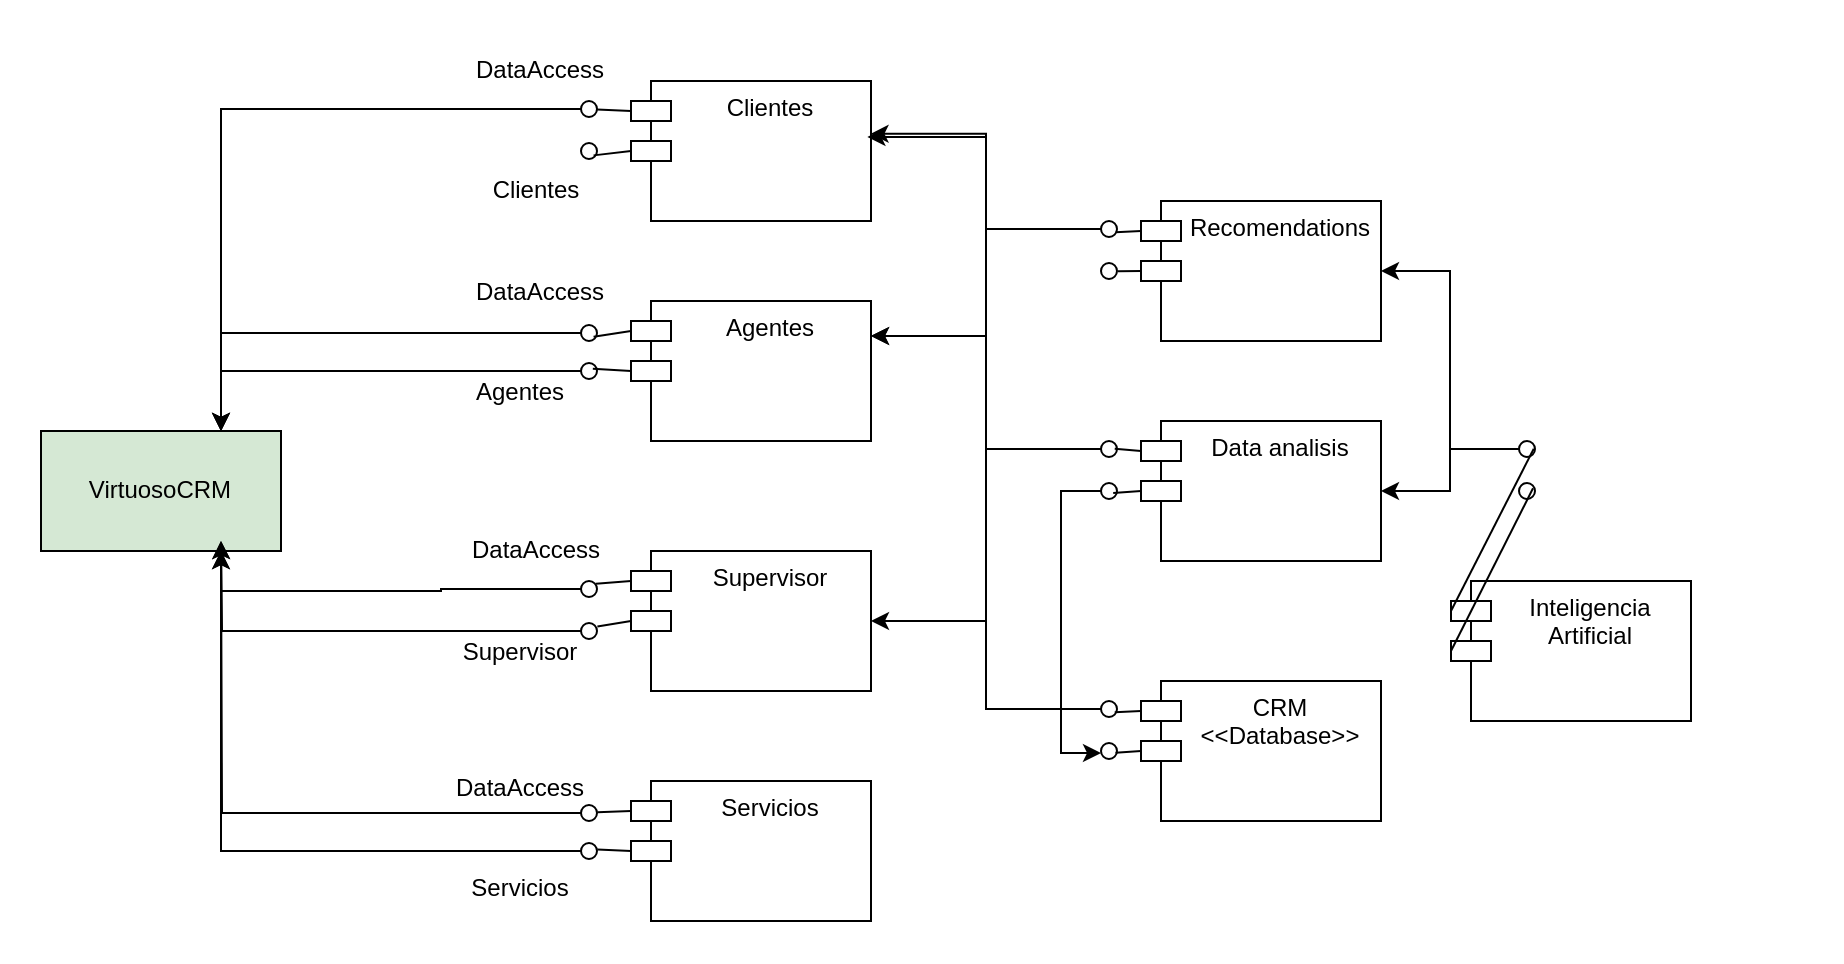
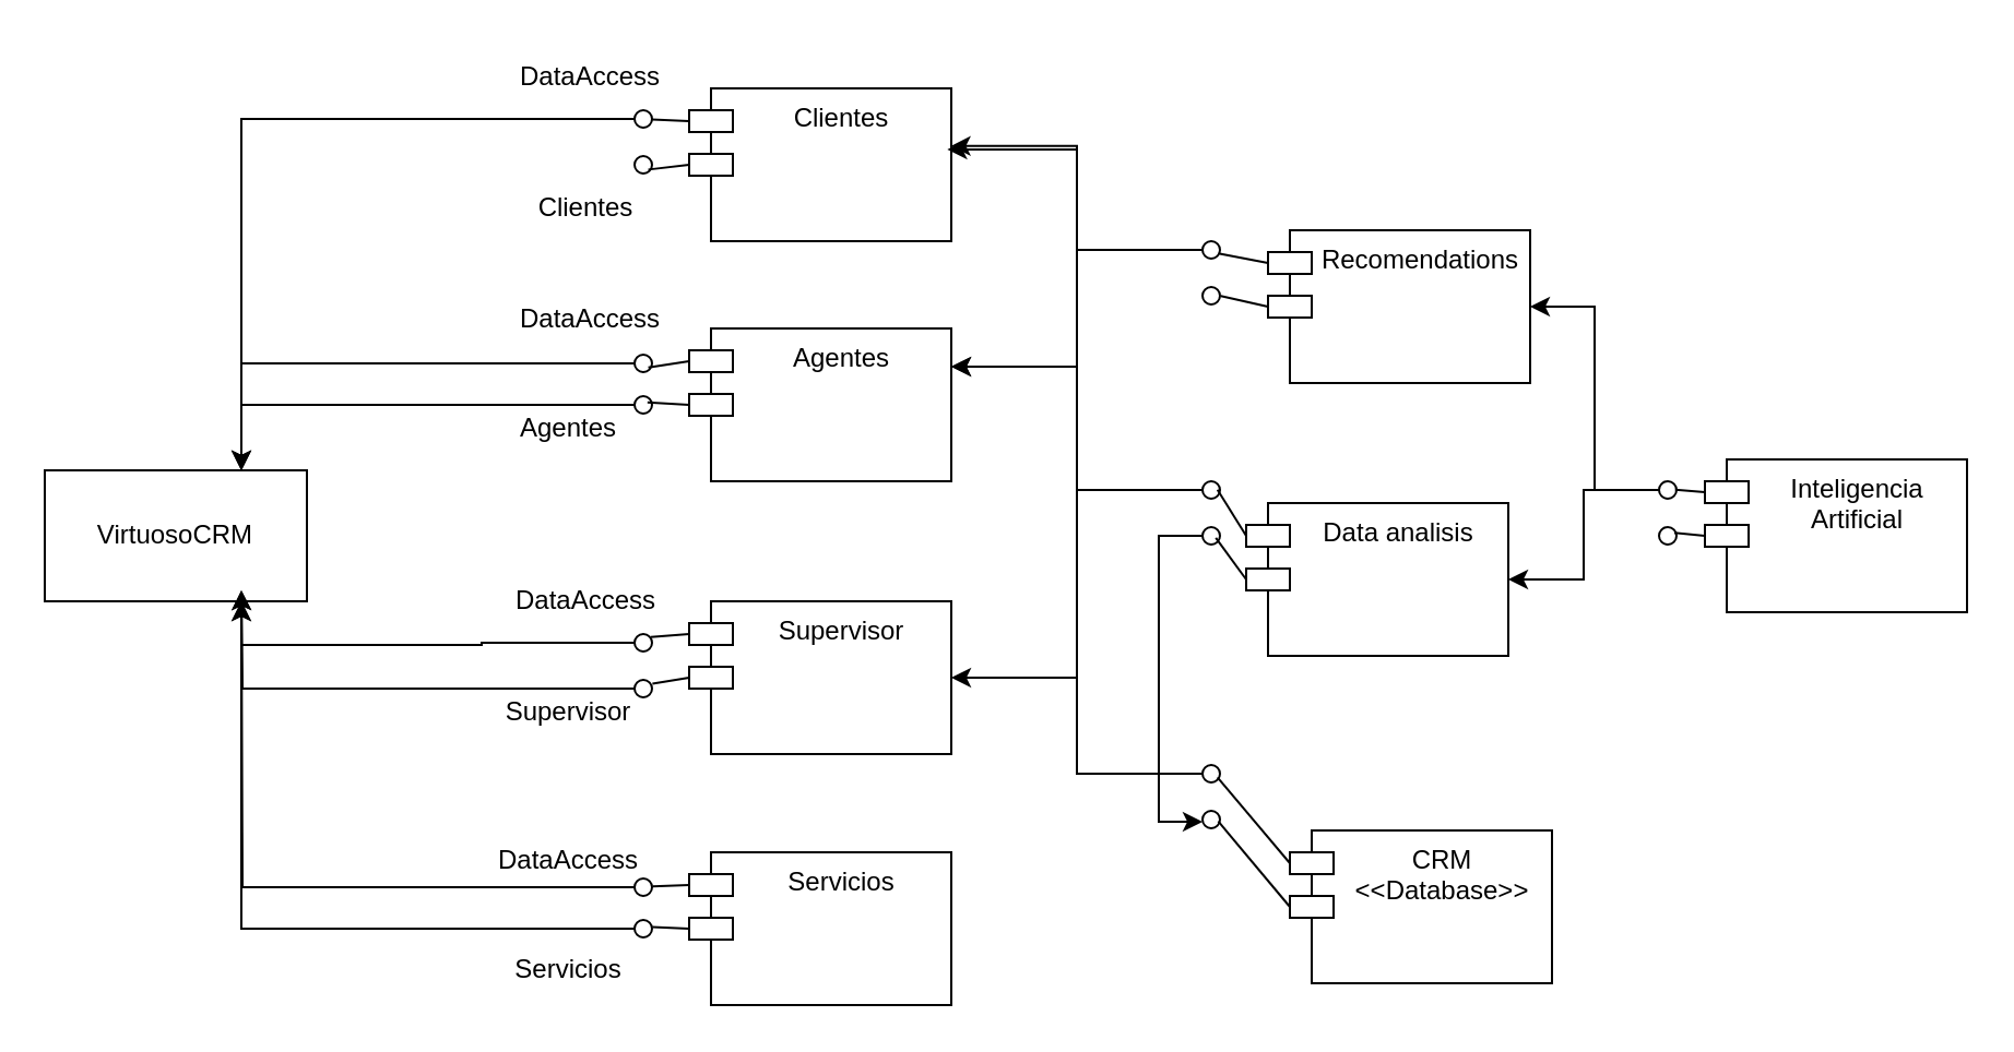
- <mxCell id="7" value="Recomendations" style="shape=module;align=left;spacingLeft=20;align=center;verticalAlign=top;whiteSpace=wrap;html=1;" vertex="1" parent="1"><mxGeometry x="570" y="100" width="120" height="70" as="geometry" /></mxCell>
+ <mxCell id="7" value="Recomendations" style="shape=module;align=left;spacingLeft=20;align=center;verticalAlign=top;whiteSpace=wrap;html=1;" vertex="1" parent="1"><mxGeometry x="580" y="105" width="120" height="70" as="geometry" /></mxCell>
- <mxCell id="2" value="VirtuosoCRM" style="rounded=0;whiteSpace=wrap;html=1;fillColor=#d5e8d4;" parent="1" vertex="1"><mxGeometry x="20" y="215" width="120" height="60" as="geometry" /></mxCell>
+ <mxCell id="2" value="VirtuosoCRM" style="rounded=0;whiteSpace=wrap;html=1;" parent="1" vertex="1"><mxGeometry x="20" y="215" width="120" height="60" as="geometry" /></mxCell>
- <mxCell id="8" value="Data analisis" style="shape=module;align=left;spacingLeft=20;align=center;verticalAlign=top;whiteSpace=wrap;html=1;" vertex="1" parent="1"><mxGeometry x="570" y="210" width="120" height="70" as="geometry" /></mxCell>
+ <mxCell id="8" value="Data analisis" style="shape=module;align=left;spacingLeft=20;align=center;verticalAlign=top;whiteSpace=wrap;html=1;" vertex="1" parent="1"><mxGeometry x="570" y="230" width="120" height="70" as="geometry" /></mxCell>
- <mxCell id="10" value="Inteligencia Artificial" style="shape=module;align=left;spacingLeft=20;align=center;verticalAlign=top;whiteSpace=wrap;html=1;" vertex="1" parent="1"><mxGeometry x="725" y="290" width="120" height="70" as="geometry" /></mxCell>
+ <mxCell id="10" value="Inteligencia Artificial" style="shape=module;align=left;spacingLeft=20;align=center;verticalAlign=top;whiteSpace=wrap;html=1;" vertex="1" parent="1"><mxGeometry x="780" y="210" width="120" height="70" as="geometry" /></mxCell>
- <mxCell id="9" value="CRM&lt;div&gt;&amp;lt;&amp;lt;Database&amp;gt;&amp;gt;&lt;/div&gt;" style="shape=module;align=left;spacingLeft=20;align=center;verticalAlign=top;whiteSpace=wrap;html=1;" vertex="1" parent="1"><mxGeometry x="570" y="340" width="120" height="70" as="geometry" /></mxCell>
+ <mxCell id="9" value="CRM&lt;div&gt;&amp;lt;&amp;lt;Database&amp;gt;&amp;gt;&lt;/div&gt;" style="shape=module;align=left;spacingLeft=20;align=center;verticalAlign=top;whiteSpace=wrap;html=1;" vertex="1" parent="1"><mxGeometry x="590" y="380" width="120" height="70" as="geometry" /></mxCell>
